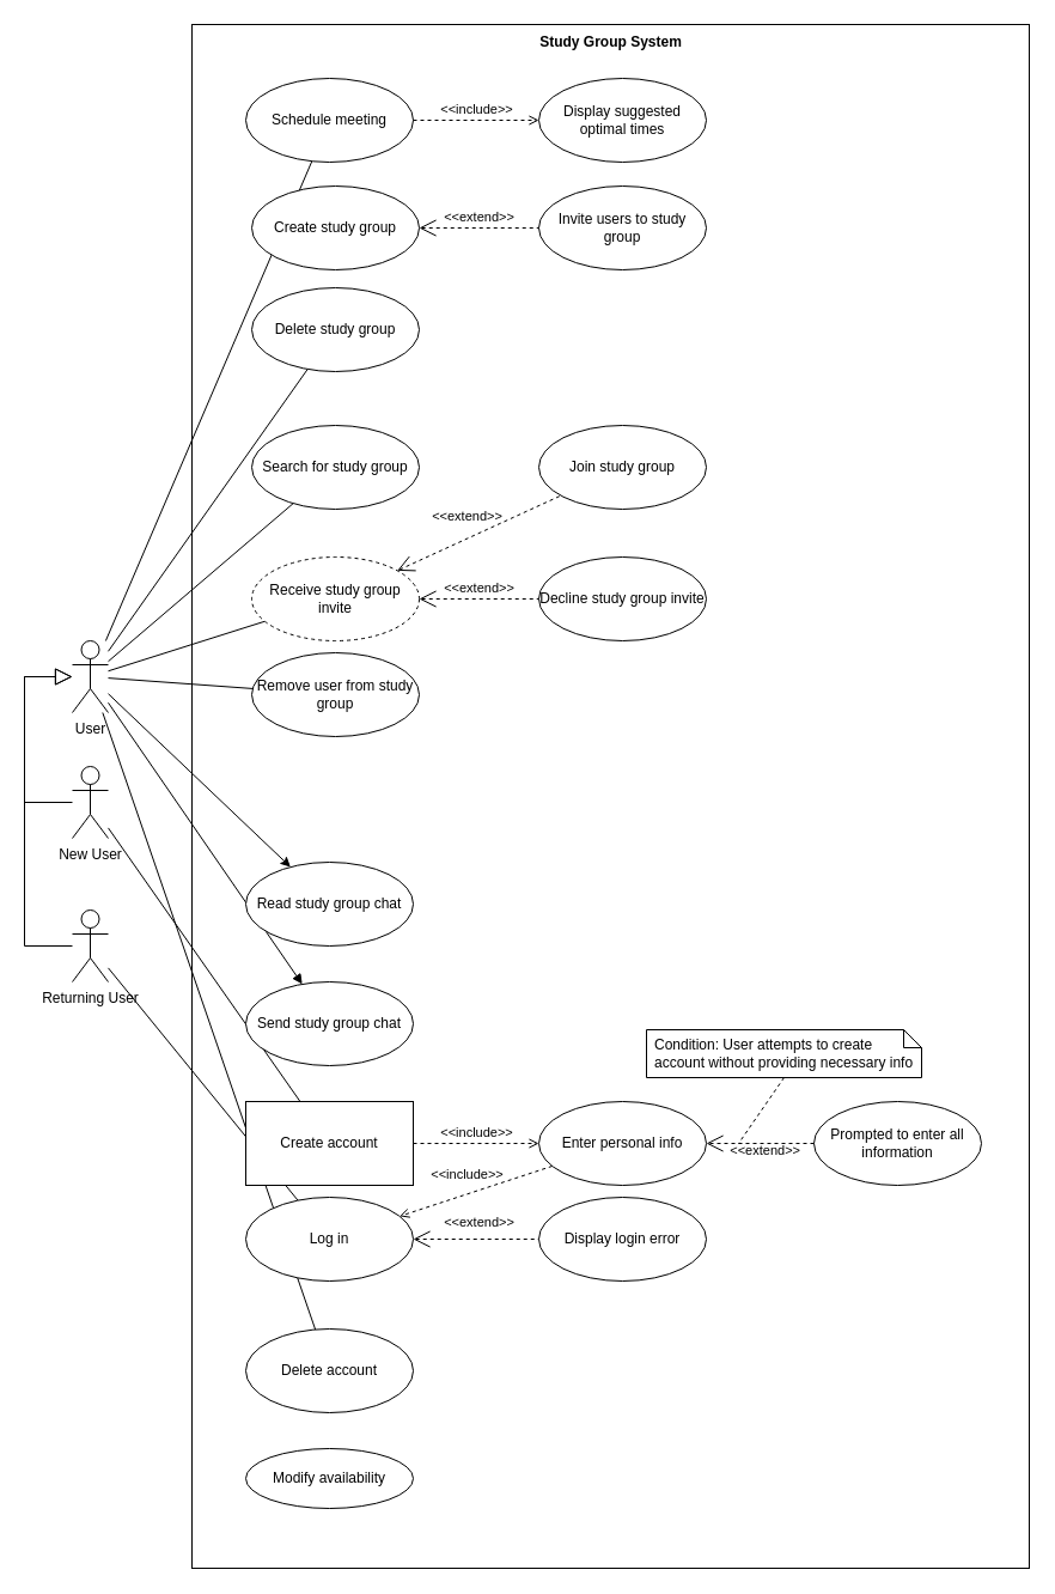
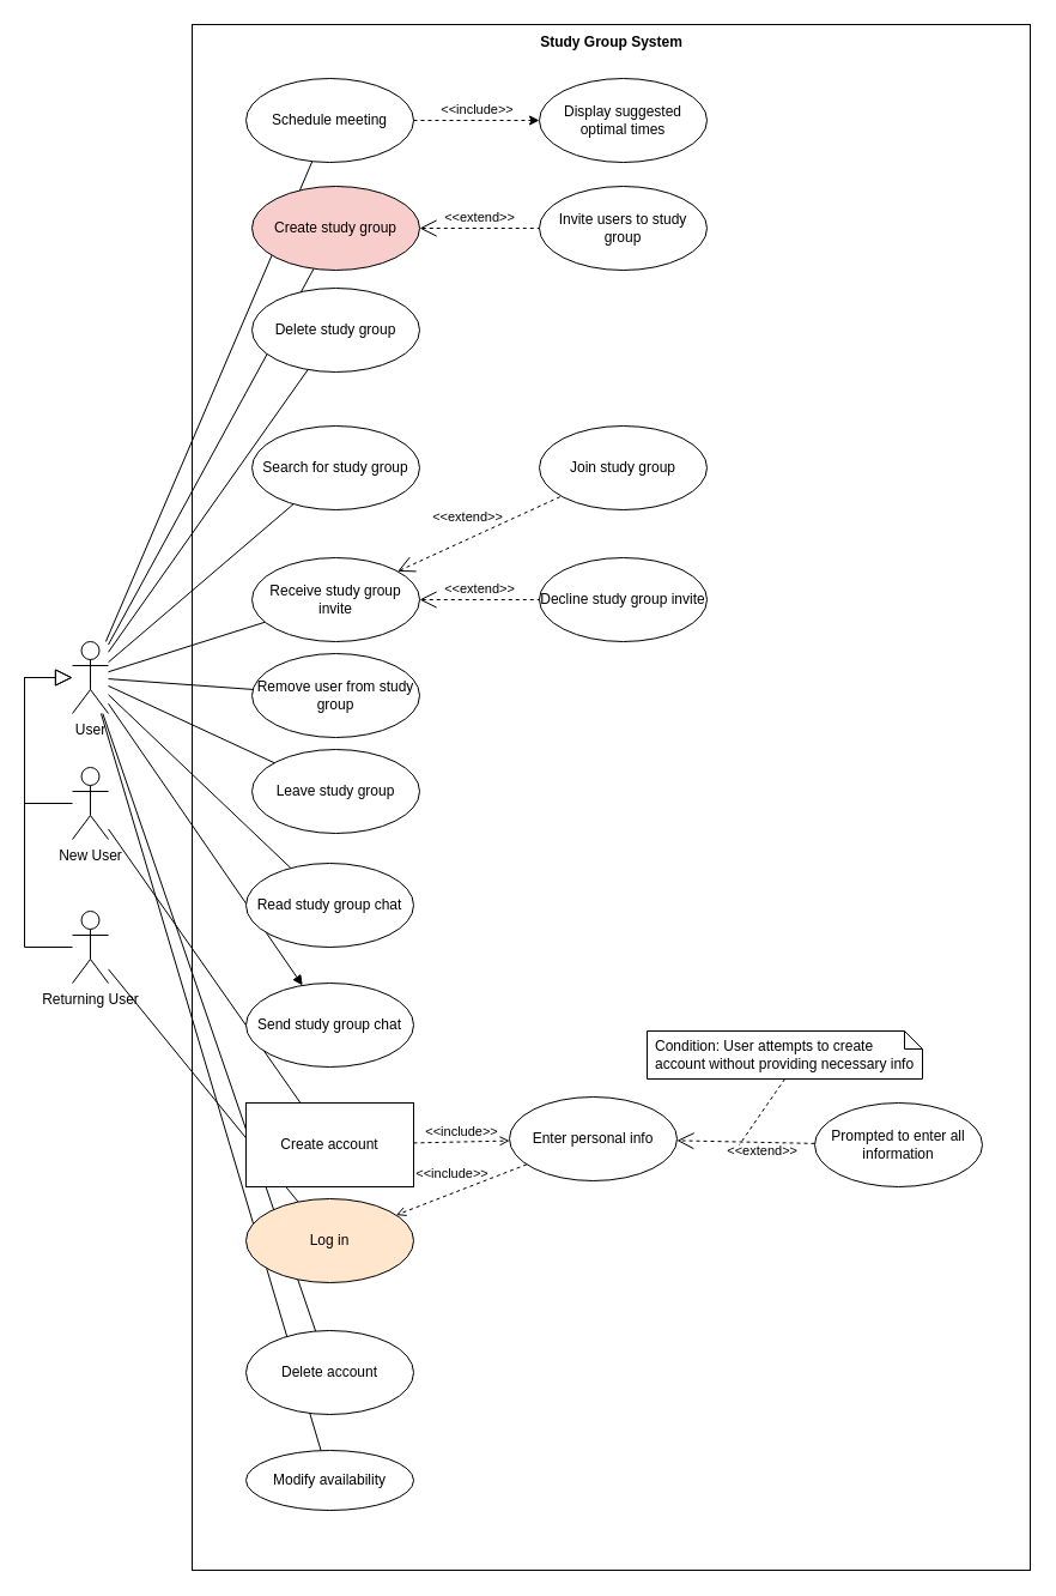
- <mxCell id="38" value="&amp;lt;&amp;lt;include&amp;gt;&amp;gt;" style="edgeStyle=none;html=1;endArrow=open;verticalAlign=bottom;dashed=1;labelBackgroundColor=none;rounded=0;" edge="1" parent="35" source="36" target="37"><mxGeometry width="160" relative="1" as="geometry"><mxPoint x="170" as="sourcePoint" /><mxPoint x="330" as="targetPoint" /></mxGeometry></mxCell>
+ <mxCell id="38" value="&amp;lt;&amp;lt;include&amp;gt;&amp;gt;" style="edgeStyle=none;html=1;endArrow=classic;verticalAlign=bottom;dashed=1;labelBackgroundColor=none;rounded=0;" edge="1" parent="35" source="36" target="37"><mxGeometry width="160" relative="1" as="geometry"><mxPoint x="170" as="sourcePoint" /><mxPoint x="330" as="targetPoint" /></mxGeometry></mxCell>
- <mxCell id="42" value="Create study group" style="ellipse;whiteSpace=wrap;html=1;" vertex="1" parent="41"><mxGeometry width="140" height="70" as="geometry" /></mxCell>
+ <mxCell id="42" value="Create study group" style="ellipse;whiteSpace=wrap;html=1;fillColor=#f8cecc;" vertex="1" parent="41"><mxGeometry width="140" height="70" as="geometry" /></mxCell>
+ <mxCell id="20" value="" style="edgeStyle=none;html=1;endArrow=none;verticalAlign=bottom;rounded=0;" edge="1" parent="1" source="5" target="42"><mxGeometry width="160" relative="1" as="geometry"><mxPoint x="1245" y="605" as="sourcePoint" /><mxPoint x="1405" y="605" as="targetPoint" /></mxGeometry></mxCell>
- <mxCell id="48" value="Receive study group invite" style="ellipse;whiteSpace=wrap;html=1;dashed=1;" vertex="1" parent="45"><mxGeometry y="110" width="140" height="70" as="geometry" /></mxCell>
+ <mxCell id="48" value="Receive study group invite" style="ellipse;whiteSpace=wrap;html=1;" vertex="1" parent="45"><mxGeometry y="110" width="140" height="70" as="geometry" /></mxCell>
+ <mxCell id="53" value="" style="edgeStyle=none;html=1;endArrow=none;verticalAlign=bottom;rounded=0;" edge="1" parent="1" source="5" target="52"><mxGeometry width="160" relative="1" as="geometry"><mxPoint x="20" y="490" as="sourcePoint" /><mxPoint x="850" y="160" as="targetPoint" /></mxGeometry></mxCell>
+ <mxCell id="52" value="Leave study group" style="ellipse;whiteSpace=wrap;html=1;" vertex="1" parent="1"><mxGeometry x="210" y="625" width="140" height="70" as="geometry" /></mxCell>
- <mxCell id="12" value="" style="edgeStyle=none;html=1;endArrow=classic;verticalAlign=bottom;rounded=0;" edge="1" parent="1" source="5" target="56"><mxGeometry width="160" relative="1" as="geometry"><mxPoint x="90" y="580" as="sourcePoint" /><mxPoint x="240" y="510" as="targetPoint" /></mxGeometry></mxCell>
+ <mxCell id="12" value="" style="edgeStyle=none;html=1;endArrow=none;verticalAlign=bottom;rounded=0;" edge="1" parent="1" source="5" target="56"><mxGeometry width="160" relative="1" as="geometry"><mxPoint x="90" y="580" as="sourcePoint" /><mxPoint x="240" y="510" as="targetPoint" /></mxGeometry></mxCell>
+ <mxCell id="19" value="" style="edgeStyle=none;html=1;endArrow=none;verticalAlign=bottom;rounded=0;" edge="1" parent="1" source="5" target="18"><mxGeometry width="160" relative="1" as="geometry"><mxPoint x="100" y="610" as="sourcePoint" /><mxPoint x="260" y="610" as="targetPoint" /></mxGeometry></mxCell>
- <mxCell id="26" value="Enter personal info" style="ellipse;whiteSpace=wrap;html=1;" vertex="1" parent="23"><mxGeometry x="245" y="60" width="140" height="70" as="geometry" /></mxCell>
+ <mxCell id="26" value="Enter personal info" style="ellipse;whiteSpace=wrap;html=1;" vertex="1" parent="23"><mxGeometry x="220" y="55" width="140" height="70" as="geometry" /></mxCell>
- <mxCell id="24" value="Log in" style="ellipse;whiteSpace=wrap;html=1;" vertex="1" parent="23"><mxGeometry y="140" width="140" height="70" as="geometry" /></mxCell>
+ <mxCell id="24" value="Log in" style="ellipse;whiteSpace=wrap;html=1;fillColor=#ffe6cc;" vertex="1" parent="23"><mxGeometry y="140" width="140" height="70" as="geometry" /></mxCell>
- <mxCell id="31" value="&amp;lt;&amp;lt;extend&amp;gt;&amp;gt;" style="edgeStyle=none;html=1;startArrow=open;endArrow=none;startSize=12;verticalAlign=bottom;dashed=1;labelBackgroundColor=none;rounded=0;" edge="1" parent="23" source="24" target="30"><mxGeometry x="0.048" y="5" width="160" relative="1" as="geometry"><mxPoint x="175" y="160" as="sourcePoint" /><mxPoint x="335" y="160" as="targetPoint" /><mxPoint as="offset" /></mxGeometry></mxCell>
- <mxCell id="30" value="Display login error" style="ellipse;whiteSpace=wrap;html=1;" vertex="1" parent="23"><mxGeometry x="245" y="140" width="140" height="70" as="geometry" /></mxCell>
